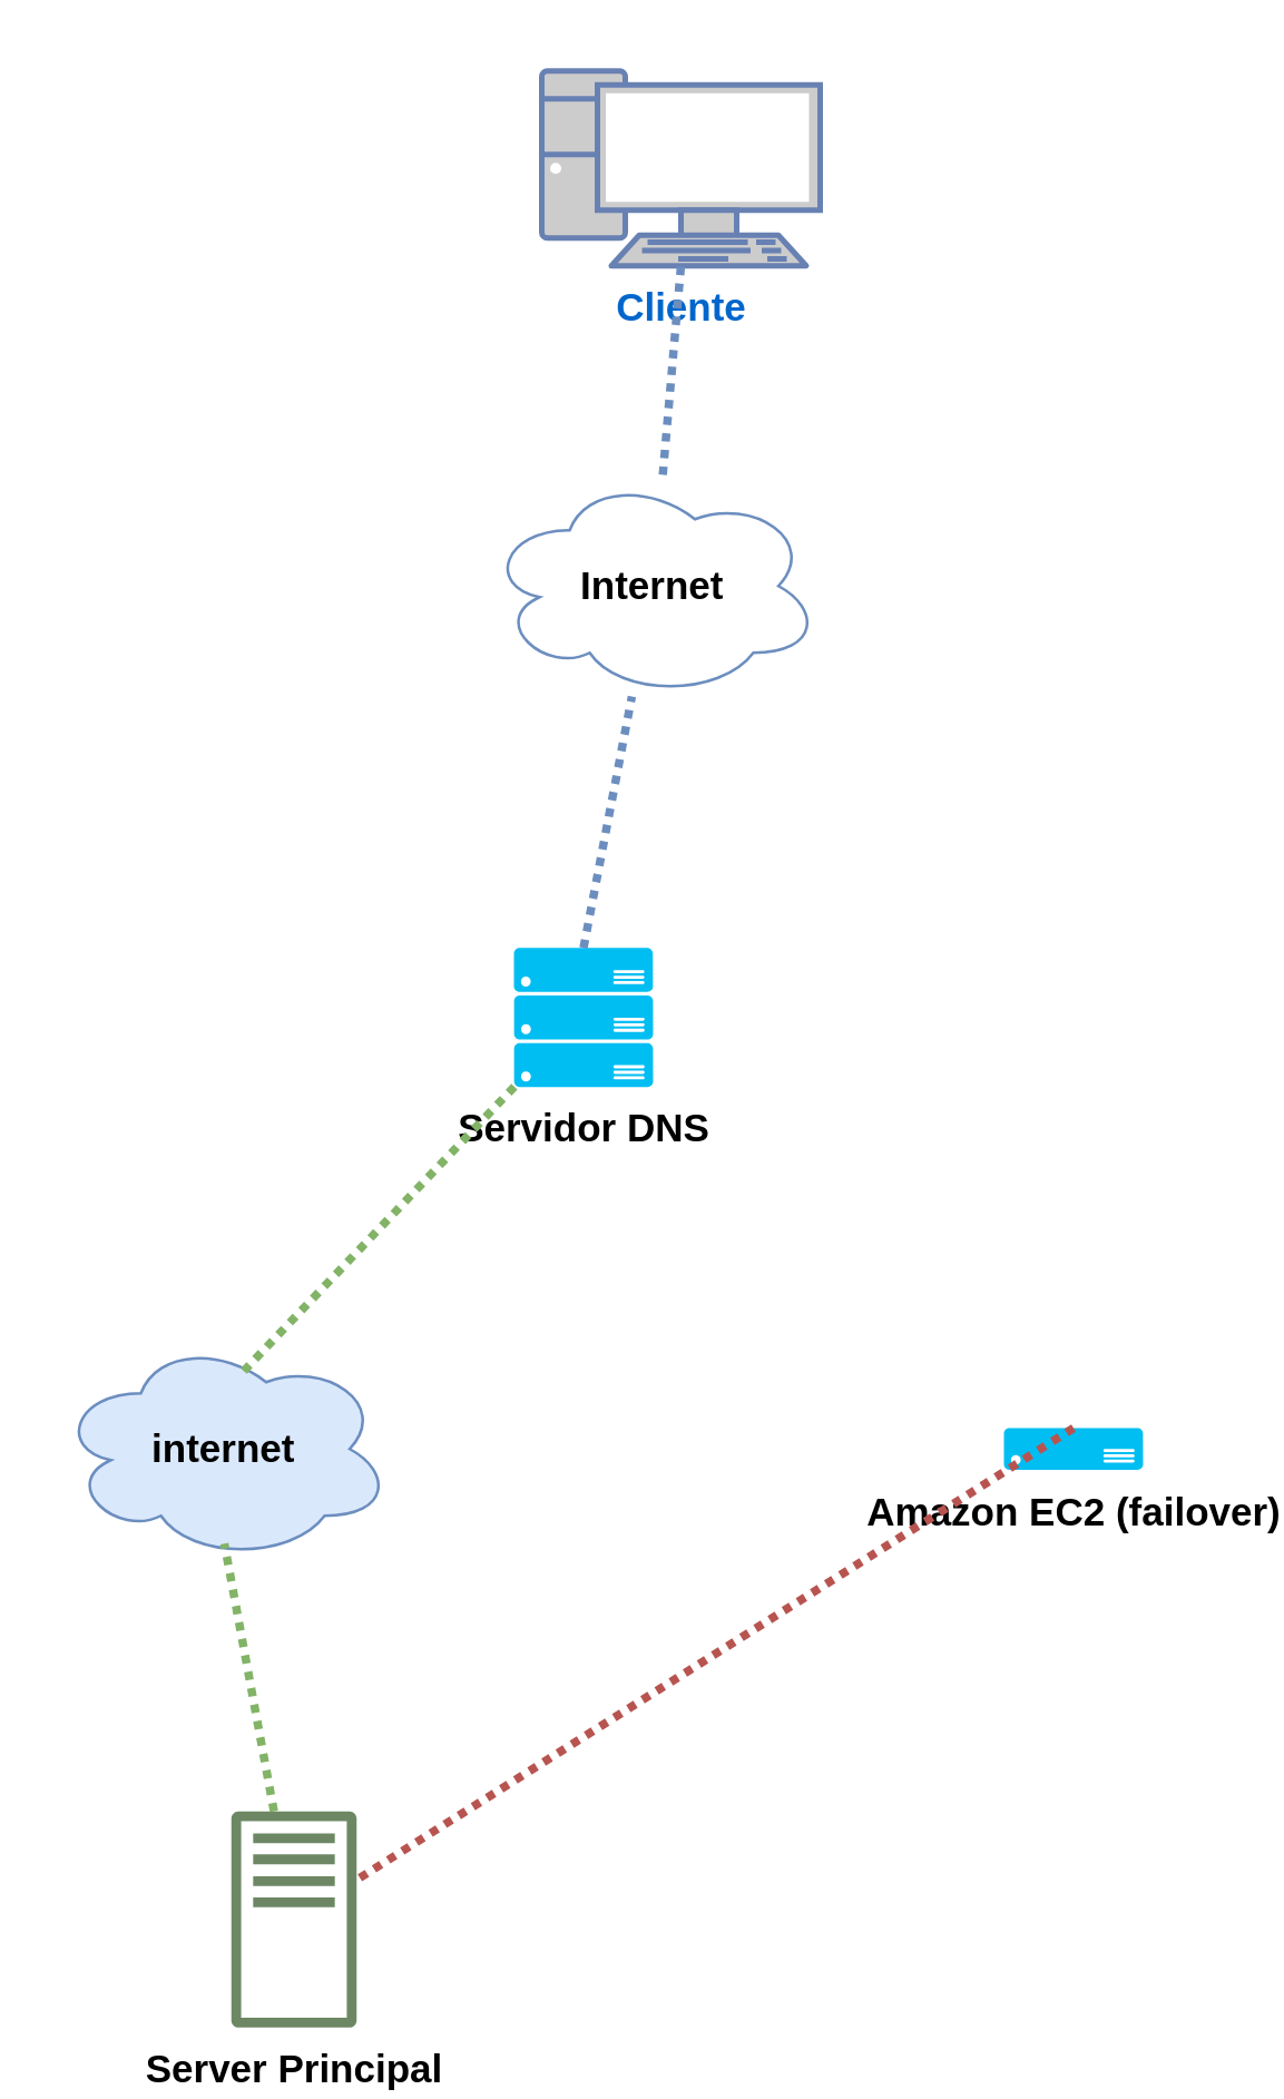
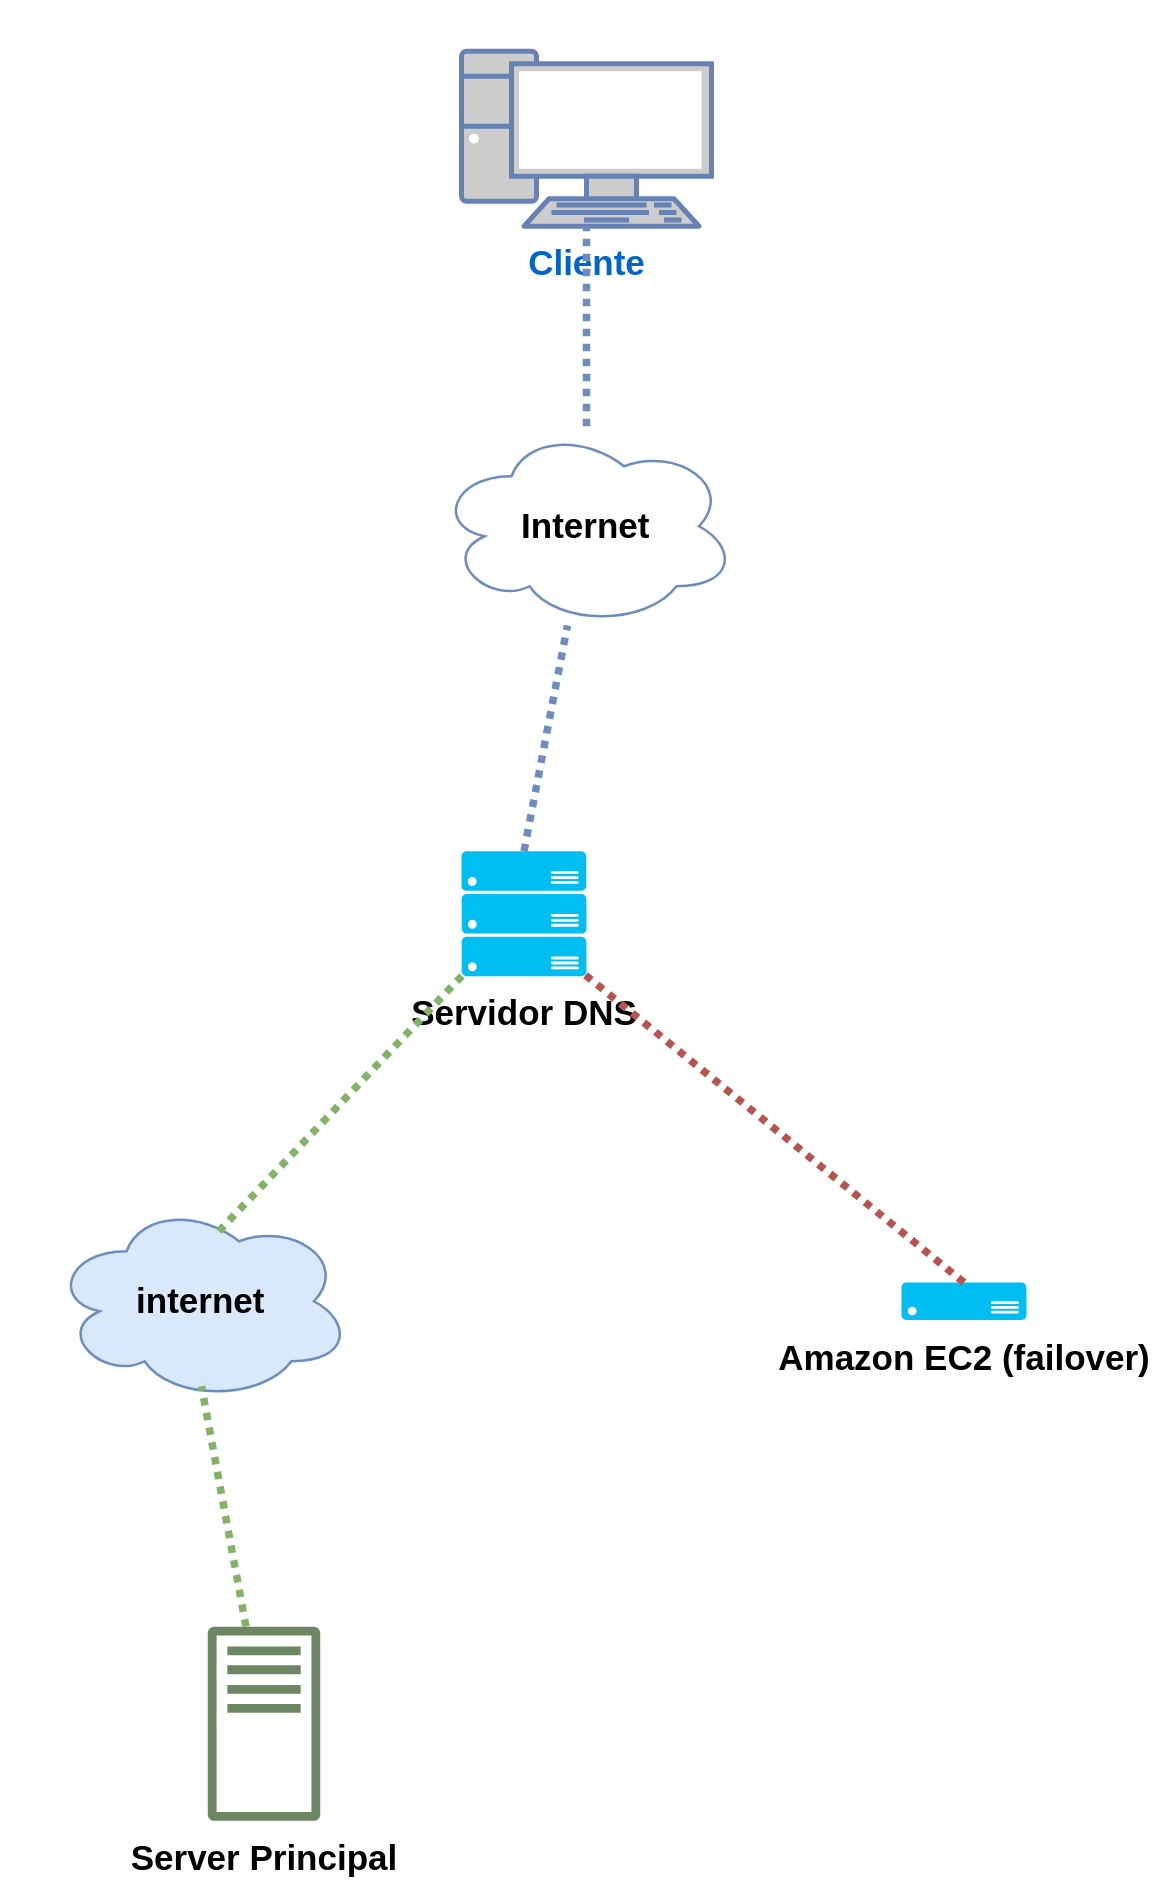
- <mxCell id="2" value="Cliente" style="fontColor=#0066CC;verticalAlign=top;verticalLabelPosition=bottom;labelPosition=center;align=center;html=1;outlineConnect=0;fillColor=#CCCCCC;strokeColor=#6881B3;gradientColor=none;gradientDirection=north;strokeWidth=2;shape=mxgraph.networks.pc;fontStyle=1;fontSize=14;" vertex="1" parent="1"><mxGeometry x="194" y="25" width="100" height="70" as="geometry" /></mxCell>
+ <mxCell id="2" value="Cliente" style="fontColor=#0066CC;verticalAlign=top;verticalLabelPosition=bottom;labelPosition=center;align=center;html=1;outlineConnect=0;fillColor=#CCCCCC;strokeColor=#6881B3;gradientColor=none;gradientDirection=north;strokeWidth=2;shape=mxgraph.networks.pc;fontStyle=1;fontSize=14;" vertex="1" parent="1"><mxGeometry x="184" y="20" width="100" height="70" as="geometry" /></mxCell>
- <mxCell id="12" value="" style="endArrow=none;dashed=1;html=1;rounded=0;exitX=0.5;exitY=0;exitDx=0;exitDy=0;exitPerimeter=0;strokeWidth=3;dashPattern=1 1;fillColor=#f8cecc;strokeColor=#b85450;" edge="1" parent="1" source="7" target="5"><mxGeometry width="50" height="50" relative="1" as="geometry"><mxPoint x="0" y="410" as="sourcePoint" /><mxPoint x="50" y="360" as="targetPoint" /></mxGeometry></mxCell>
+ <mxCell id="12" value="" style="endArrow=none;dashed=1;html=1;rounded=0;entryX=0.99;entryY=0.99;entryDx=0;entryDy=0;entryPerimeter=0;exitX=0.5;exitY=0;exitDx=0;exitDy=0;exitPerimeter=0;strokeWidth=3;dashPattern=1 1;fillColor=#f8cecc;strokeColor=#b85450;" edge="1" parent="1" source="7" target="4"><mxGeometry width="50" height="50" relative="1" as="geometry"><mxPoint x="0" y="410" as="sourcePoint" /><mxPoint x="50" y="360" as="targetPoint" /></mxGeometry></mxCell>
